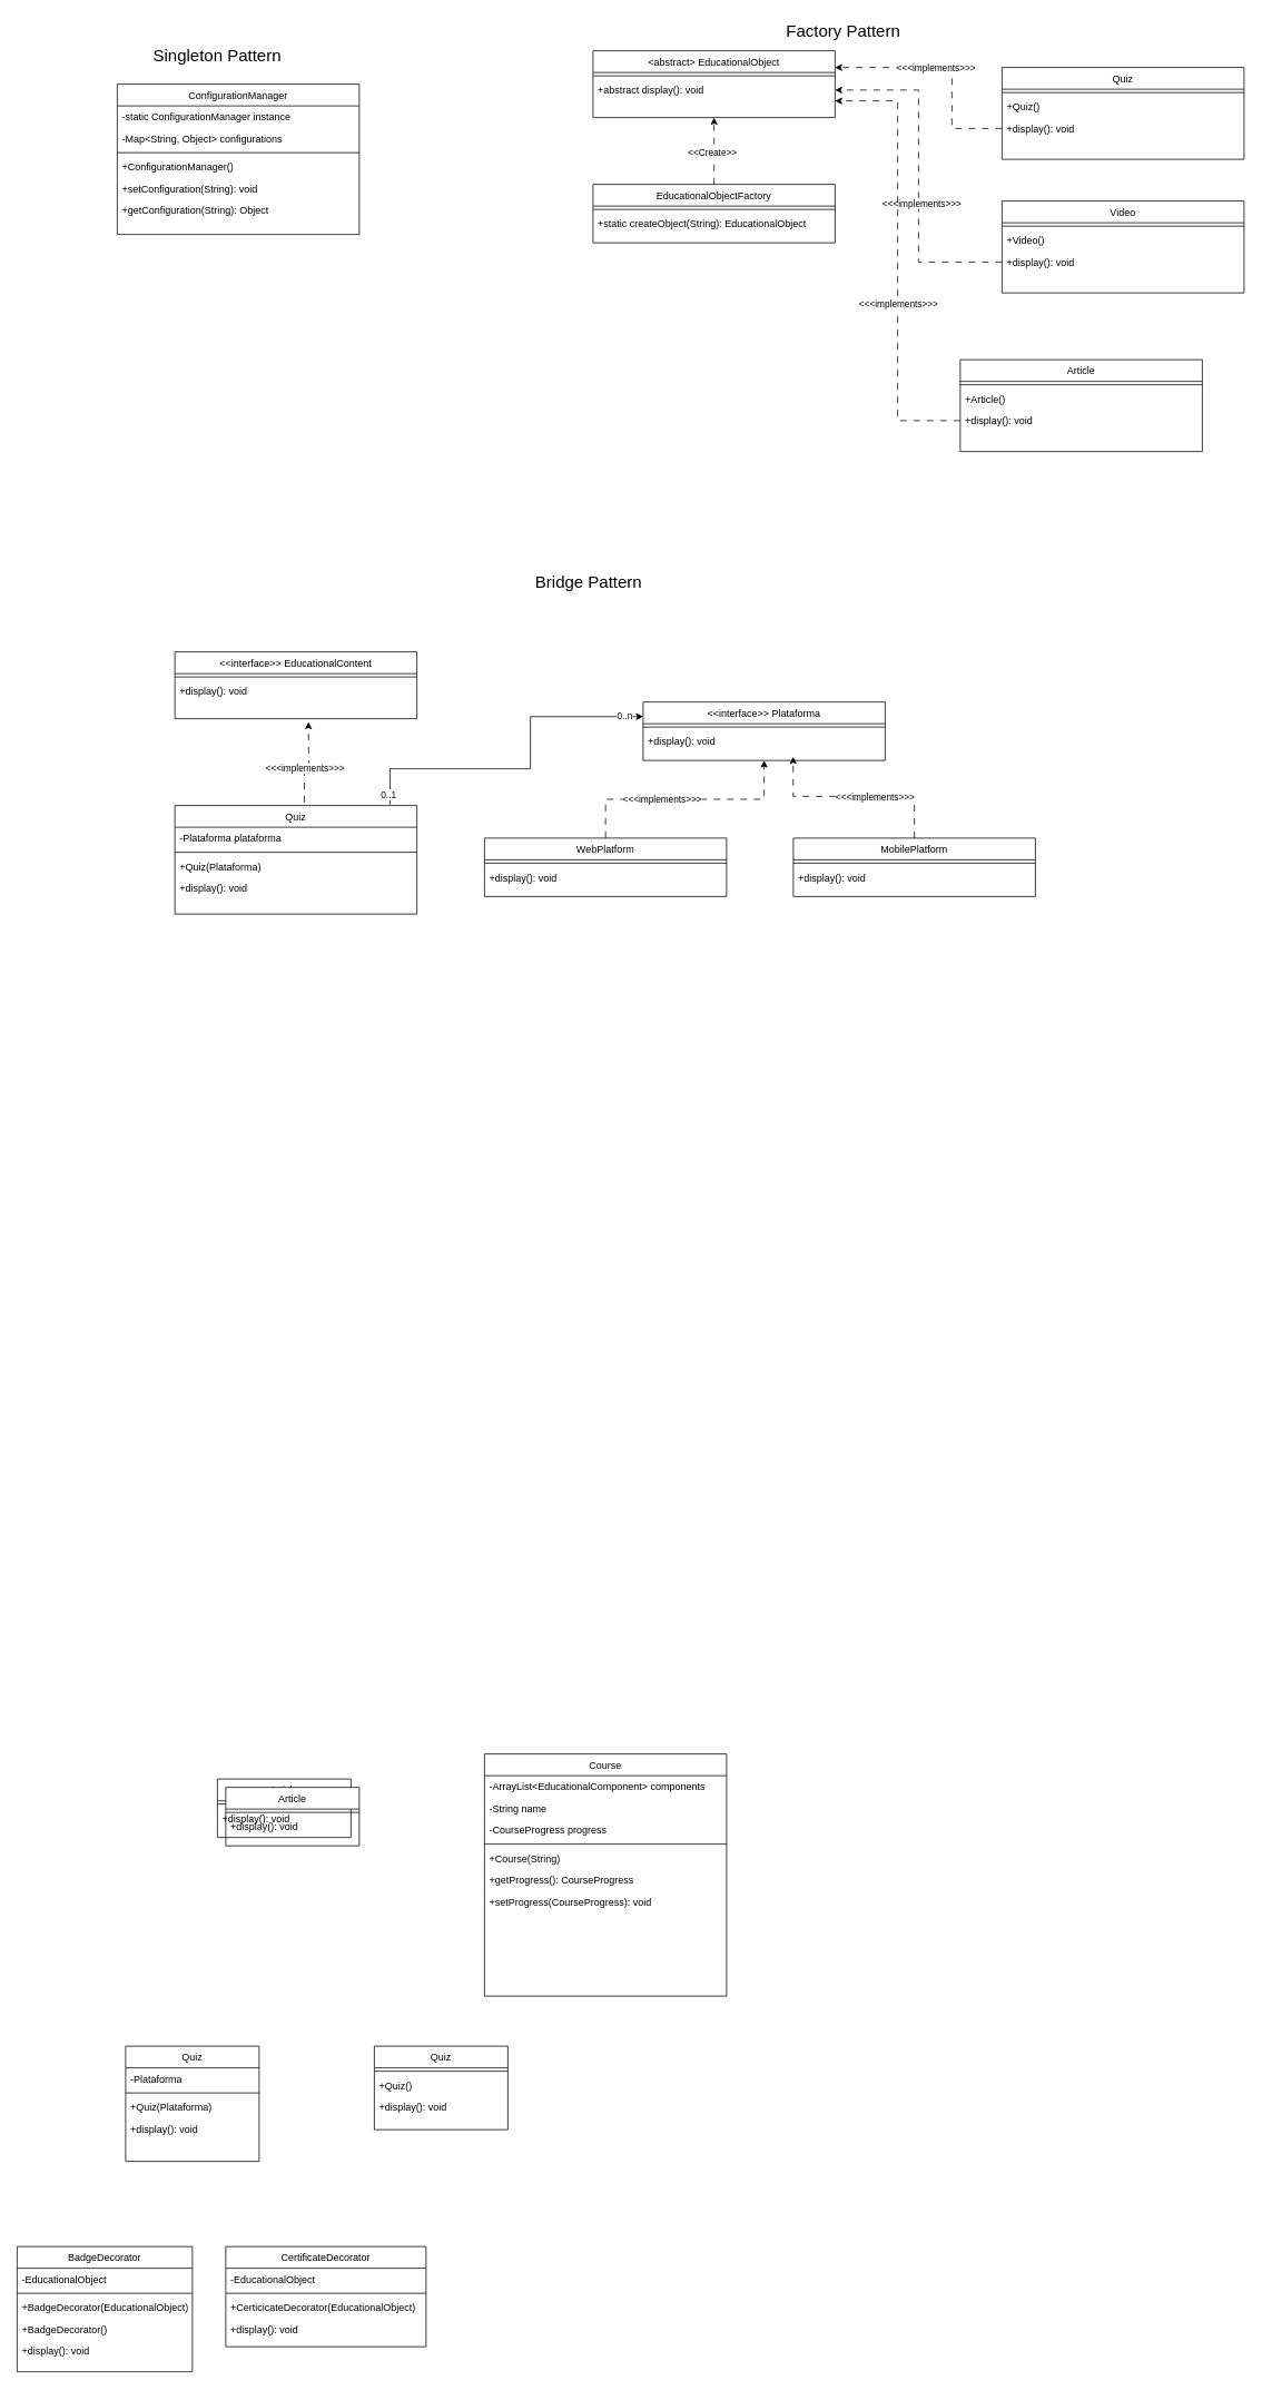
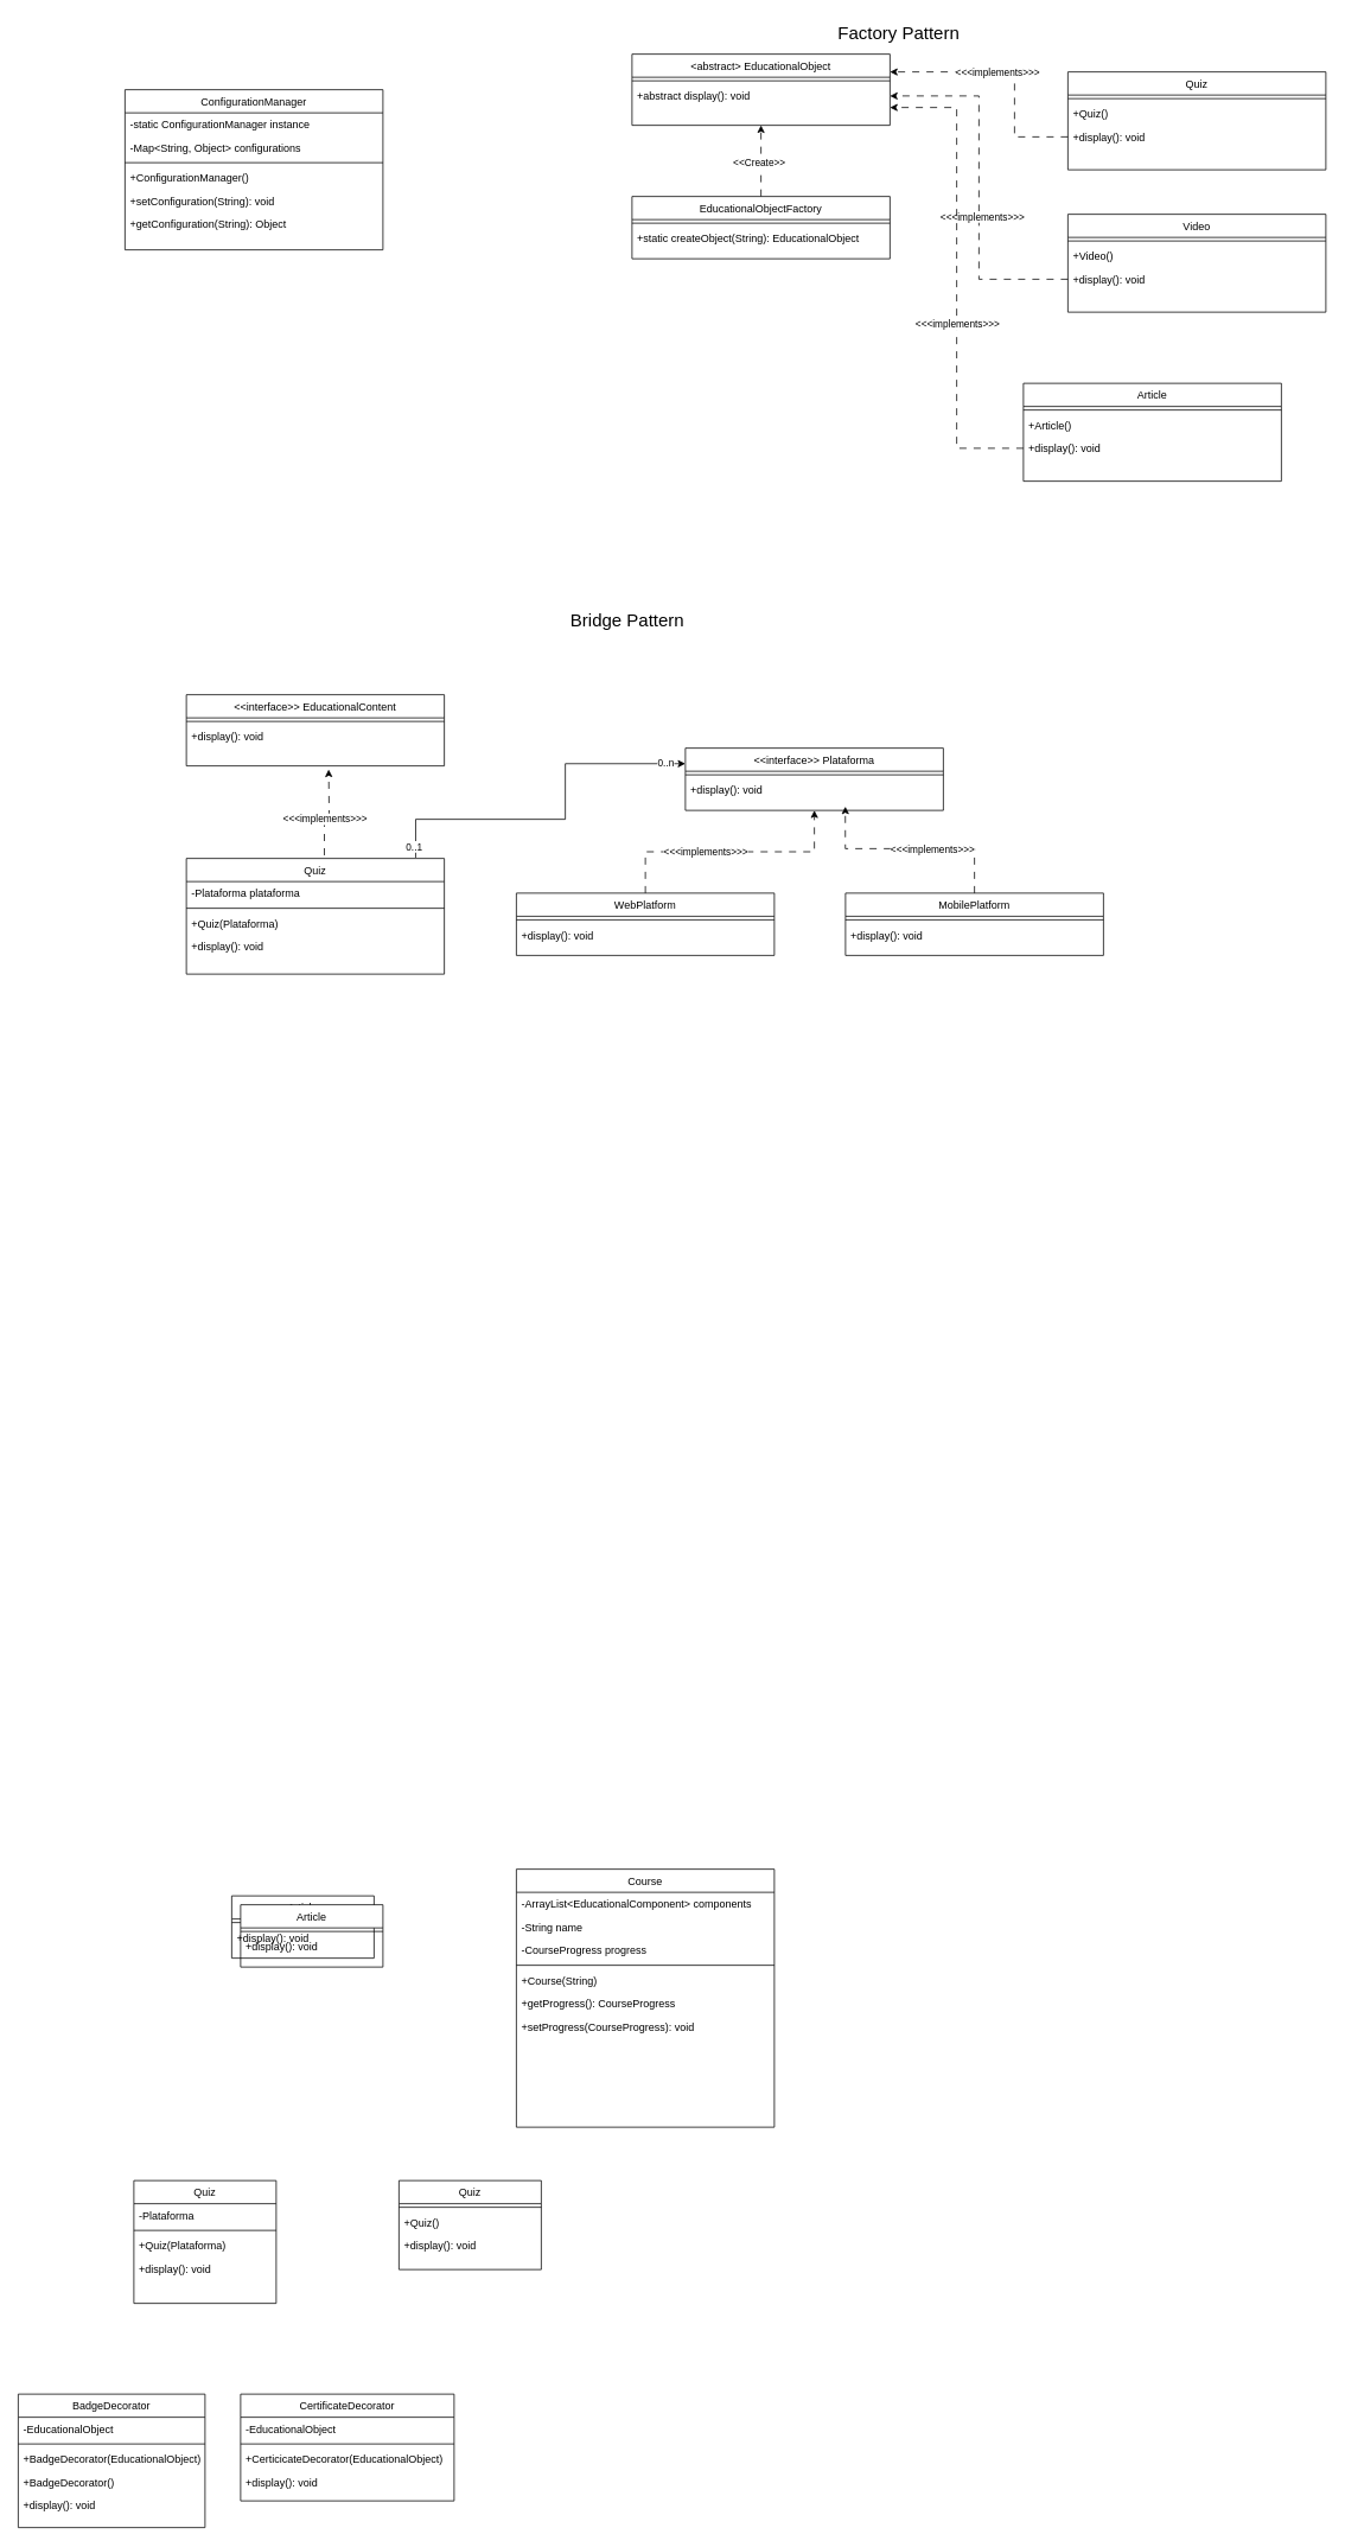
- <mxCell id="95" value="&lt;font style=&quot;font-size: 20px;&quot;&gt;Singleton Pattern&lt;/font&gt;" style="text;html=1;strokeColor=none;fillColor=none;align=center;verticalAlign=middle;whiteSpace=wrap;rounded=0;" vertex="1" parent="1"><mxGeometry x="140" y="50" width="240" height="30" as="geometry" /></mxCell>
